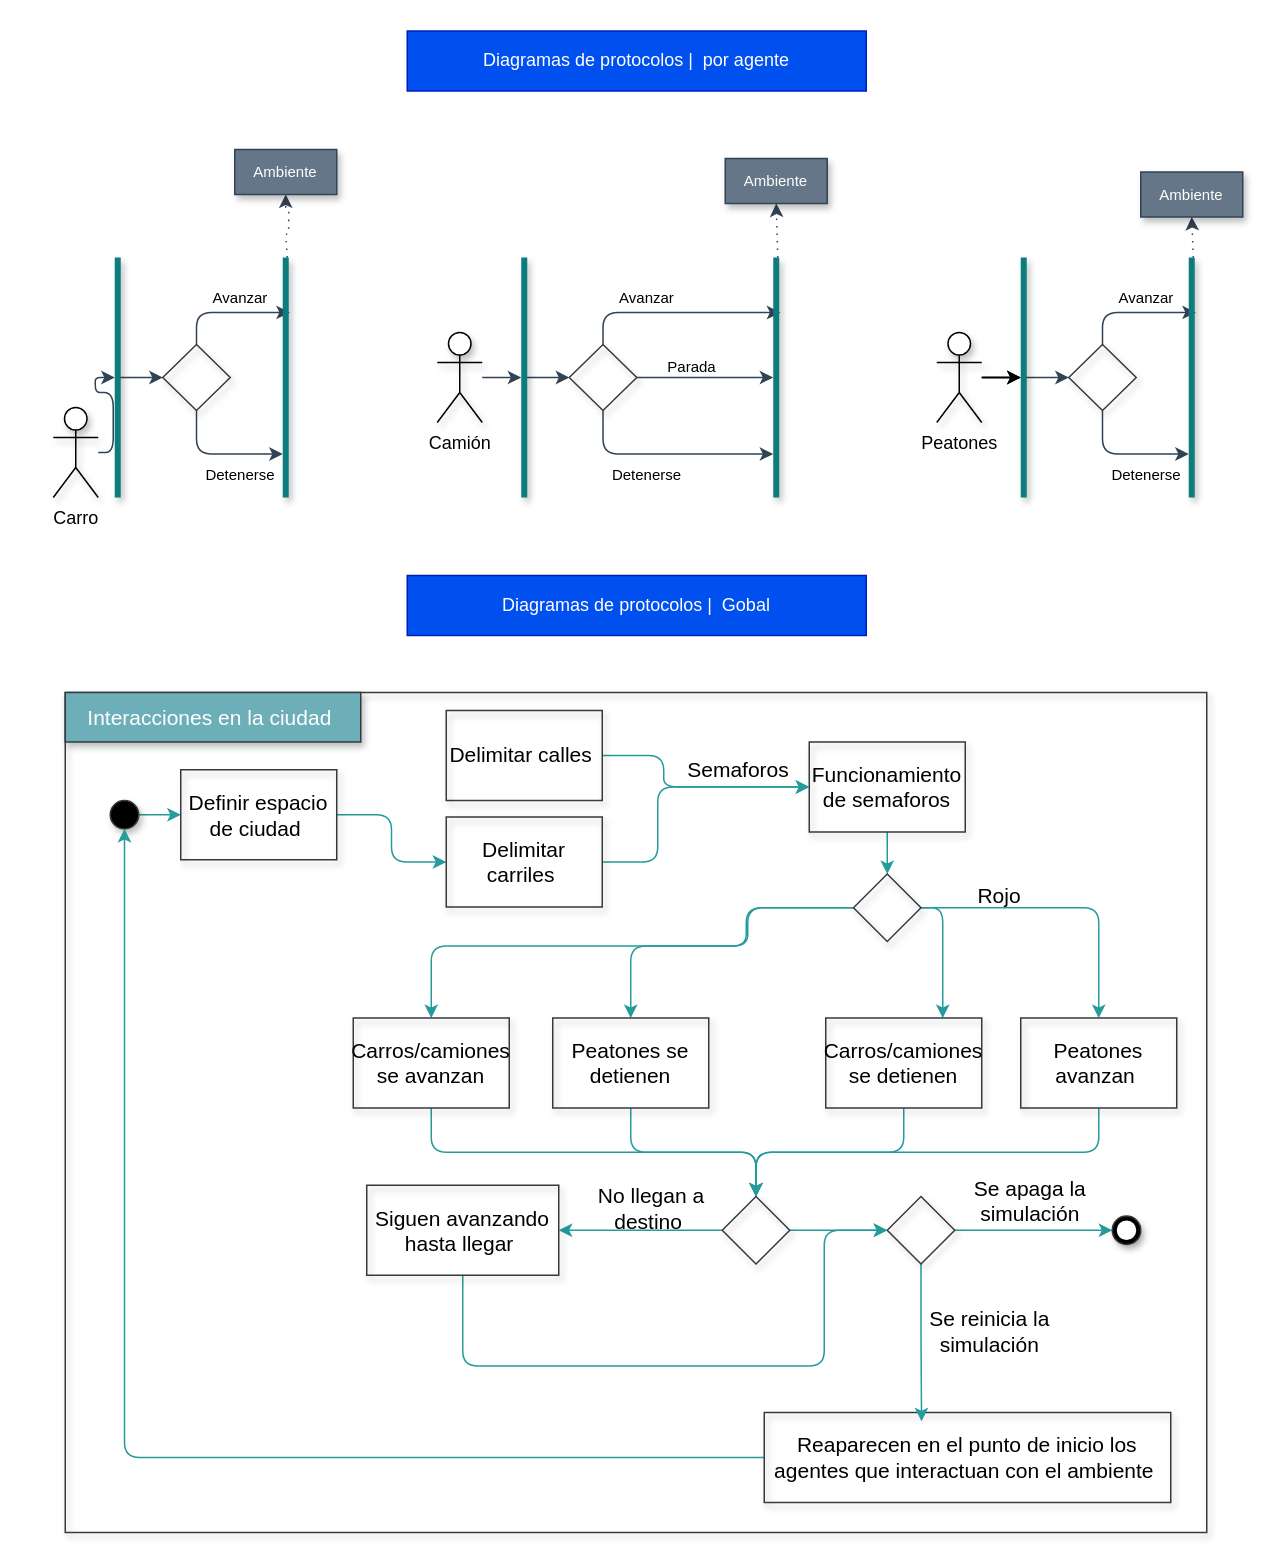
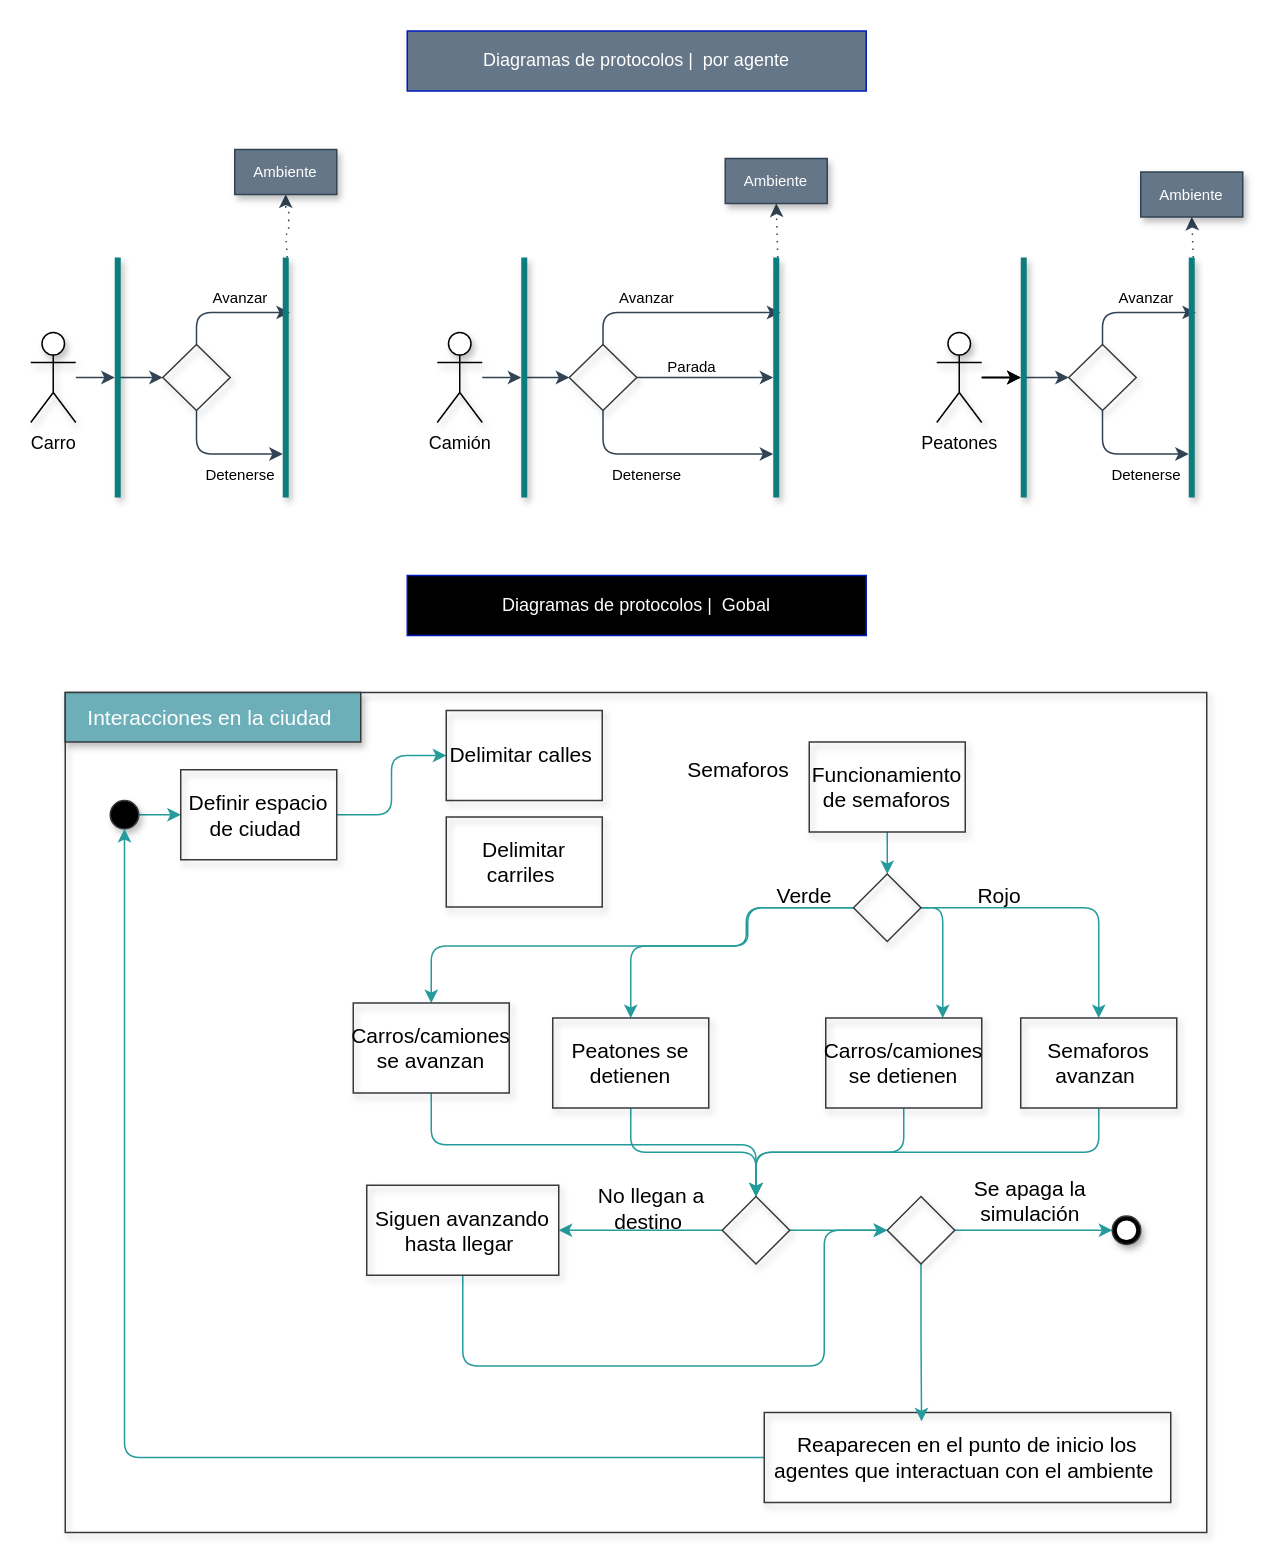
- <mxCell id="42" value="Diagramas de protocolos |&amp;nbsp; por agente" style="rounded=0;whiteSpace=wrap;html=1;labelBorderColor=none;strokeColor=#001DBC;fillColor=#0050ef;fontColor=#ffffff;" vertex="1" parent="1"><mxGeometry x="271" y="20" width="306" height="40" as="geometry" /></mxCell>
+ <mxCell id="42" value="Diagramas de protocolos |&amp;nbsp; por agente" style="rounded=0;whiteSpace=wrap;html=1;labelBorderColor=none;strokeColor=#001DBC;fillColor=#647687;fontColor=#ffffff;" vertex="1" parent="1"><mxGeometry x="271" y="20" width="306" height="40" as="geometry" /></mxCell>
- <mxCell id="3" value="&lt;font color=&quot;#000000&quot;&gt;Carro&lt;/font&gt;" style="shape=umlActor;verticalLabelPosition=bottom;verticalAlign=top;html=1;outlineConnect=0;fillColor=default;gradientColor=none;shadow=1;strokeColor=#000000;" vertex="1" parent="1"><mxGeometry x="35" y="271" width="30" height="60" as="geometry" /></mxCell>
+ <mxCell id="3" value="&lt;font color=&quot;#000000&quot;&gt;Carro&lt;/font&gt;" style="shape=umlActor;verticalLabelPosition=bottom;verticalAlign=top;html=1;outlineConnect=0;fillColor=default;gradientColor=none;shadow=1;strokeColor=#000000;" vertex="1" parent="1"><mxGeometry x="20" y="221" width="30" height="60" as="geometry" /></mxCell>
- <mxCell id="43" value="Diagramas de protocolos |&amp;nbsp; Gobal" style="rounded=0;whiteSpace=wrap;html=1;labelBorderColor=none;strokeColor=#001DBC;fillColor=#0050ef;fontColor=#ffffff;" vertex="1" parent="1"><mxGeometry x="271" y="383" width="306" height="40" as="geometry" /></mxCell>
+ <mxCell id="43" value="Diagramas de protocolos |&amp;nbsp; Gobal" style="rounded=0;whiteSpace=wrap;html=1;labelBorderColor=none;strokeColor=#001DBC;fillColor=#000000;fontColor=#ffffff;" vertex="1" parent="1"><mxGeometry x="271" y="383" width="306" height="40" as="geometry" /></mxCell>
- <mxCell id="50" style="edgeStyle=orthogonalEdgeStyle;html=1;exitX=1;exitY=0.5;exitDx=0;exitDy=0;fontSize=14;fontColor=#000000;strokeColor=#259B9C;" edge="1" parent="1" source="51" target="53"><mxGeometry relative="1" as="geometry"><Array as="points"><mxPoint x="442" y="503" /><mxPoint x="442" y="524" /></Array></mxGeometry></mxCell>
- <mxCell id="59" style="edgeStyle=orthogonalEdgeStyle;html=1;exitX=1;exitY=0.5;exitDx=0;exitDy=0;entryX=0;entryY=0.5;entryDx=0;entryDy=0;fontSize=14;fontColor=#000000;strokeColor=#259B9C;" edge="1" parent="1" source="60" target="53"><mxGeometry relative="1" as="geometry"><Array as="points"><mxPoint x="438" y="574" /><mxPoint x="438" y="524" /></Array></mxGeometry></mxCell>
- <mxCell id="48" style="edgeStyle=orthogonalEdgeStyle;html=1;exitX=1;exitY=0.5;exitDx=0;exitDy=0;entryX=0;entryY=0.5;entryDx=0;entryDy=0;fontSize=14;fontColor=#000000;strokeColor=#259B9C;" edge="1" parent="1" source="49" target="60"><mxGeometry relative="1" as="geometry" /></mxCell>
+ <mxCell id="48" style="edgeStyle=orthogonalEdgeStyle;html=1;exitX=1;exitY=0.5;exitDx=0;exitDy=0;fontSize=14;fontColor=#000000;strokeColor=#259B9C;" edge="1" parent="1" source="49" target="51"><mxGeometry relative="1" as="geometry" /></mxCell>
+ <mxCell id="71" value="Verde" style="text;html=1;strokeColor=none;fillColor=none;align=center;verticalAlign=middle;whiteSpace=wrap;rounded=0;shadow=1;fontSize=14;fontColor=#000000;" vertex="1" parent="1"><mxGeometry x="506" y="582" width="60" height="30" as="geometry" /></mxCell>
- <mxCell id="67" value="&lt;font color=&quot;#000000&quot;&gt;Carros/camiones se avanzan&lt;/font&gt;" style="rounded=0;whiteSpace=wrap;html=1;shadow=1;fontSize=14;fontColor=#FFFFFF;strokeColor=#363A3D;fillColor=none;gradientColor=none;" vertex="1" parent="1"><mxGeometry x="235" y="678" width="104" height="60" as="geometry" /></mxCell>
+ <mxCell id="67" value="&lt;font color=&quot;#000000&quot;&gt;Carros/camiones se avanzan&lt;/font&gt;" style="rounded=0;whiteSpace=wrap;html=1;shadow=1;fontSize=14;fontColor=#FFFFFF;strokeColor=#363A3D;fillColor=none;gradientColor=none;" vertex="1" parent="1"><mxGeometry x="235" y="668" width="104" height="60" as="geometry" /></mxCell>
- <mxCell id="65" value="&lt;font color=&quot;#000000&quot;&gt;Peatones avanzan&amp;nbsp;&lt;/font&gt;" style="rounded=0;whiteSpace=wrap;html=1;shadow=1;fontSize=14;fontColor=#FFFFFF;strokeColor=#363A3D;fillColor=none;gradientColor=none;" vertex="1" parent="1"><mxGeometry x="680" y="678" width="104" height="60" as="geometry" /></mxCell>
+ <mxCell id="65" value="&lt;font color=&quot;#000000&quot;&gt;Semaforos avanzan&amp;nbsp;&lt;/font&gt;" style="rounded=0;whiteSpace=wrap;html=1;shadow=1;fontSize=14;fontColor=#FFFFFF;strokeColor=#363A3D;fillColor=none;gradientColor=none;" vertex="1" parent="1"><mxGeometry x="680" y="678" width="104" height="60" as="geometry" /></mxCell>
- <mxCell id="83" value="Se reinicia la simulación" style="text;html=1;strokeColor=none;fillColor=none;align=center;verticalAlign=middle;whiteSpace=wrap;rounded=0;shadow=1;fontSize=14;fontColor=#000000;" vertex="1" parent="1"><mxGeometry x="616" y="872" width="87" height="30" as="geometry" /></mxCell>
